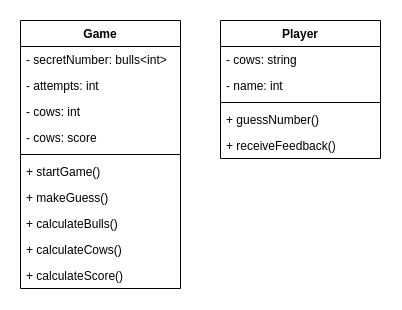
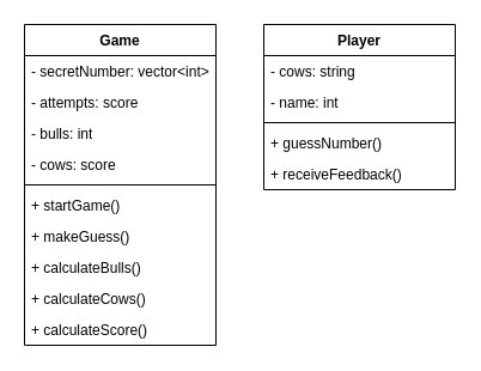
- <mxCell id="3" value="- secretNumber: bulls&amp;lt;int&amp;gt;" style="text;strokeColor=none;fillColor=none;align=left;verticalAlign=top;spacingLeft=4;spacingRight=4;overflow=hidden;rotatable=0;points=[[0,0.5],[1,0.5]];portConstraint=eastwest;whiteSpace=wrap;html=1;" vertex="1" parent="2"><mxGeometry y="26" width="160" height="26" as="geometry" /></mxCell>
+ <mxCell id="3" value="- secretNumber: vector&amp;lt;int&amp;gt;" style="text;strokeColor=none;fillColor=none;align=left;verticalAlign=top;spacingLeft=4;spacingRight=4;overflow=hidden;rotatable=0;points=[[0,0.5],[1,0.5]];portConstraint=eastwest;whiteSpace=wrap;html=1;" vertex="1" parent="2"><mxGeometry y="26" width="160" height="26" as="geometry" /></mxCell>
- <mxCell id="4" value="- attempts: int" style="text;strokeColor=none;fillColor=none;align=left;verticalAlign=top;spacingLeft=4;spacingRight=4;overflow=hidden;rotatable=0;points=[[0,0.5],[1,0.5]];portConstraint=eastwest;whiteSpace=wrap;html=1;" vertex="1" parent="2"><mxGeometry y="52" width="160" height="26" as="geometry" /></mxCell>
+ <mxCell id="4" value="- attempts: score" style="text;strokeColor=none;fillColor=none;align=left;verticalAlign=top;spacingLeft=4;spacingRight=4;overflow=hidden;rotatable=0;points=[[0,0.5],[1,0.5]];portConstraint=eastwest;whiteSpace=wrap;html=1;" vertex="1" parent="2"><mxGeometry y="52" width="160" height="26" as="geometry" /></mxCell>
- <mxCell id="5" value="- cows: int" style="text;strokeColor=none;fillColor=none;align=left;verticalAlign=top;spacingLeft=4;spacingRight=4;overflow=hidden;rotatable=0;points=[[0,0.5],[1,0.5]];portConstraint=eastwest;whiteSpace=wrap;html=1;" vertex="1" parent="2"><mxGeometry y="78" width="160" height="26" as="geometry" /></mxCell>
+ <mxCell id="5" value="- bulls: int" style="text;strokeColor=none;fillColor=none;align=left;verticalAlign=top;spacingLeft=4;spacingRight=4;overflow=hidden;rotatable=0;points=[[0,0.5],[1,0.5]];portConstraint=eastwest;whiteSpace=wrap;html=1;" vertex="1" parent="2"><mxGeometry y="78" width="160" height="26" as="geometry" /></mxCell>
